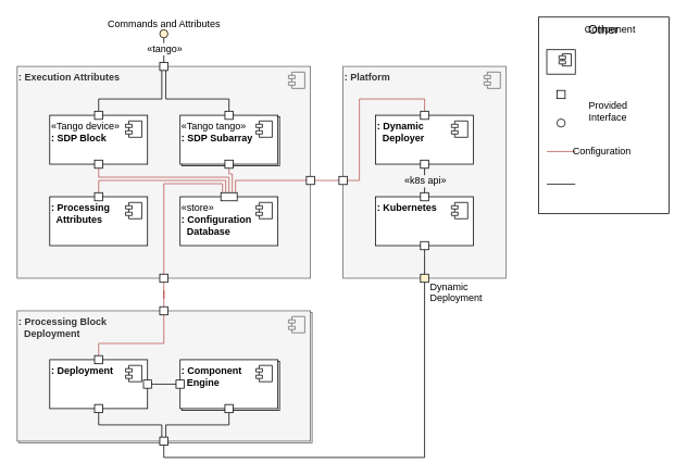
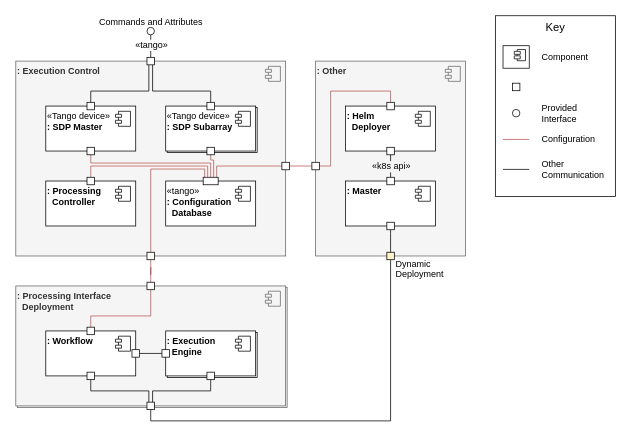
- <mxCell id="68" value="&lt;font style=&quot;font-size: 15px&quot;&gt;Other&lt;/font&gt;" style="rounded=0;whiteSpace=wrap;html=1;labelBackgroundColor=#FFFFFF;align=center;verticalAlign=top;fillColor=none;" parent="67" vertex="1"><mxGeometry width="160" height="241" as="geometry" /></mxCell>
+ <mxCell id="68" value="&lt;font style=&quot;font-size: 15px&quot;&gt;Key&lt;/font&gt;" style="rounded=0;whiteSpace=wrap;html=1;labelBackgroundColor=#FFFFFF;align=center;verticalAlign=top;fillColor=none;" parent="67" vertex="1"><mxGeometry width="160" height="241" as="geometry" /></mxCell>
- <mxCell id="74" value="Component" style="text;html=1;align=left;verticalAlign=middle;resizable=0;points=[];;autosize=1;" parent="67" vertex="1"><mxGeometry x="55" y="5" width="80" height="20" as="geometry" /></mxCell>
+ <mxCell id="74" value="Component" style="text;html=1;align=left;verticalAlign=middle;resizable=0;points=[];;autosize=1;" parent="67" vertex="1"><mxGeometry x="60" y="45" width="80" height="20" as="geometry" /></mxCell>
- <mxCell id="66" value="Commands and Attributes" style="ellipse;html=1;aspect=fixed;verticalAlign=bottom;spacingBottom=8;fillColor=#fff2cc;" parent="1" vertex="1"><mxGeometry x="195" y="36" width="10" height="10" as="geometry" /></mxCell>
+ <mxCell id="66" value="Commands and Attributes" style="ellipse;html=1;aspect=fixed;verticalAlign=bottom;spacingBottom=8;" parent="1" vertex="1"><mxGeometry x="195" y="36" width="10" height="10" as="geometry" /></mxCell>
- <mxCell id="6" value="&lt;b&gt;: Execution Attributes&lt;/b&gt;" style="html=1;align=left;verticalAlign=top;fillColor=#f5f5f5;strokeColor=#666666;fontColor=#333333;" parent="1" vertex="1"><mxGeometry x="20" y="81" width="360" height="260" as="geometry" /></mxCell>
+ <mxCell id="6" value="&lt;b&gt;: Execution Control&lt;/b&gt;" style="html=1;align=left;verticalAlign=top;fillColor=#f5f5f5;strokeColor=#666666;fontColor=#333333;" parent="1" vertex="1"><mxGeometry x="20" y="81" width="360" height="260" as="geometry" /></mxCell>
- <mxCell id="9" value="&lt;b&gt;: Platform&lt;/b&gt;" style="html=1;align=left;verticalAlign=top;fillColor=#f5f5f5;strokeColor=#666666;fontColor=#333333;" parent="1" vertex="1"><mxGeometry x="420" y="81" width="200" height="260" as="geometry" /></mxCell>
+ <mxCell id="9" value="&lt;b&gt;: Other&lt;/b&gt;" style="html=1;align=left;verticalAlign=top;fillColor=#f5f5f5;strokeColor=#666666;fontColor=#333333;" parent="1" vertex="1"><mxGeometry x="420" y="81" width="200" height="260" as="geometry" /></mxCell>
- <mxCell id="79" value="Provided&lt;br&gt;Interface" style="text;html=1;align=left;verticalAlign=middle;resizable=0;points=[];;autosize=1;" parent="67" vertex="1"><mxGeometry x="60" y="100" width="60" height="30" as="geometry" /></mxCell>
+ <mxCell id="79" value="Provided&lt;br&gt;Interface" style="text;html=1;align=left;verticalAlign=middle;resizable=0;points=[];;autosize=1;" parent="67" vertex="1"><mxGeometry x="60" y="115" width="60" height="30" as="geometry" /></mxCell>
- <mxCell id="13" value="«Tango device»&lt;br&gt;&lt;b&gt;: SDP Block&lt;/b&gt;" style="html=1;align=left;verticalAlign=top;" parent="1" vertex="1"><mxGeometry x="60" y="141" width="120" height="60" as="geometry" /></mxCell>
+ <mxCell id="13" value="«Tango device»&lt;br&gt;&lt;b&gt;: SDP Master&lt;/b&gt;" style="html=1;align=left;verticalAlign=top;" parent="1" vertex="1"><mxGeometry x="60" y="141" width="120" height="60" as="geometry" /></mxCell>
- <mxCell id="11" value="«Tango tango»&lt;br&gt;&lt;b&gt;: SDP&amp;nbsp;&lt;/b&gt;&lt;b&gt;Subarray&lt;/b&gt;" style="html=1;align=left;verticalAlign=top;" parent="1" vertex="1"><mxGeometry x="220" y="141" width="120" height="60" as="geometry" /></mxCell>
+ <mxCell id="11" value="«Tango device»&lt;br&gt;&lt;b&gt;: SDP&amp;nbsp;&lt;/b&gt;&lt;b&gt;Subarray&lt;/b&gt;" style="html=1;align=left;verticalAlign=top;" parent="1" vertex="1"><mxGeometry x="220" y="141" width="120" height="60" as="geometry" /></mxCell>
- <mxCell id="17" value="&lt;b&gt;: Dynamic&lt;br&gt;&amp;nbsp; Deployer&lt;br&gt;&lt;br&gt;&lt;/b&gt;" style="html=1;align=left;verticalAlign=top;" parent="1" vertex="1"><mxGeometry x="460" y="141" width="120" height="60" as="geometry" /></mxCell>
+ <mxCell id="17" value="&lt;b&gt;: Helm&lt;br&gt;&amp;nbsp; Deployer&lt;br&gt;&lt;br&gt;&lt;/b&gt;" style="html=1;align=left;verticalAlign=top;" parent="1" vertex="1"><mxGeometry x="460" y="141" width="120" height="60" as="geometry" /></mxCell>
- <mxCell id="75" value="Configuration" style="text;html=1;align=left;verticalAlign=middle;resizable=0;points=[];;autosize=1;" parent="67" vertex="1"><mxGeometry x="40" y="155" width="90" height="20" as="geometry" /></mxCell>
+ <mxCell id="75" value="Configuration" style="text;html=1;align=left;verticalAlign=middle;resizable=0;points=[];;autosize=1;" parent="67" vertex="1"><mxGeometry x="60" y="155" width="90" height="20" as="geometry" /></mxCell>
+ <mxCell id="76" value="Other&lt;br&gt;Communication" style="text;html=1;align=left;verticalAlign=middle;resizable=0;points=[];;autosize=1;" parent="67" vertex="1"><mxGeometry x="60" y="190" width="100" height="30" as="geometry" /></mxCell>
- <mxCell id="21" value="&lt;b&gt;: Kubernetes&lt;br&gt;&lt;/b&gt;" style="html=1;align=left;verticalAlign=top;" parent="1" vertex="1"><mxGeometry x="460" y="241" width="120" height="60" as="geometry" /></mxCell>
+ <mxCell id="21" value="&lt;b&gt;: Master&lt;br&gt;&lt;/b&gt;" style="html=1;align=left;verticalAlign=top;" parent="1" vertex="1"><mxGeometry x="460" y="241" width="120" height="60" as="geometry" /></mxCell>
- <mxCell id="19" value="&lt;b&gt;: Processing&lt;br&gt;&amp;nbsp; Attributes&lt;/b&gt;" style="html=1;align=left;verticalAlign=top;" parent="1" vertex="1"><mxGeometry x="60" y="241" width="120" height="60" as="geometry" /></mxCell>
+ <mxCell id="19" value="&lt;b&gt;: Processing&lt;br&gt;&amp;nbsp; Controller&lt;/b&gt;" style="html=1;align=left;verticalAlign=top;" parent="1" vertex="1"><mxGeometry x="60" y="241" width="120" height="60" as="geometry" /></mxCell>
- <mxCell id="15" value="«store»&lt;br&gt;&lt;b&gt;: Configuration&lt;br&gt;&amp;nbsp; Database&lt;/b&gt;" style="html=1;align=left;verticalAlign=top;" parent="1" vertex="1"><mxGeometry x="220" y="241" width="120" height="60" as="geometry" /></mxCell>
+ <mxCell id="15" value="«tango»&lt;br&gt;&lt;b&gt;: Configuration&lt;br&gt;&amp;nbsp; Database&lt;/b&gt;" style="html=1;align=left;verticalAlign=top;" parent="1" vertex="1"><mxGeometry x="220" y="241" width="120" height="60" as="geometry" /></mxCell>
- <mxCell id="3" value="&lt;b&gt;: Processing Block&lt;br&gt;&amp;nbsp; Deployment&lt;br&gt;&lt;br&gt;&lt;/b&gt;" style="html=1;align=left;verticalAlign=top;fillColor=#f5f5f5;strokeColor=#666666;fontColor=#333333;" parent="1" vertex="1"><mxGeometry x="20" y="381" width="360" height="160" as="geometry" /></mxCell>
+ <mxCell id="3" value="&lt;b&gt;: Processing Interface&lt;br&gt;&amp;nbsp; Deployment&lt;br&gt;&lt;br&gt;&lt;/b&gt;" style="html=1;align=left;verticalAlign=top;fillColor=#f5f5f5;strokeColor=#666666;fontColor=#333333;" parent="1" vertex="1"><mxGeometry x="20" y="381" width="360" height="160" as="geometry" /></mxCell>
- <mxCell id="23" value="&lt;b&gt;: Deployment&lt;/b&gt;" style="html=1;align=left;verticalAlign=top;" parent="1" vertex="1"><mxGeometry x="60" y="441" width="120" height="60" as="geometry" /></mxCell>
+ <mxCell id="23" value="&lt;b&gt;: Workflow&lt;/b&gt;" style="html=1;align=left;verticalAlign=top;" parent="1" vertex="1"><mxGeometry x="60" y="441" width="120" height="60" as="geometry" /></mxCell>
- <mxCell id="25" value="&lt;b&gt;: Component&lt;br&gt;&amp;nbsp; Engine&lt;br&gt;&lt;/b&gt;" style="html=1;align=left;verticalAlign=top;" parent="1" vertex="1"><mxGeometry x="220" y="441" width="120" height="60" as="geometry" /></mxCell>
+ <mxCell id="25" value="&lt;b&gt;: Execution&lt;br&gt;&amp;nbsp; Engine&lt;br&gt;&lt;/b&gt;" style="html=1;align=left;verticalAlign=top;" parent="1" vertex="1"><mxGeometry x="220" y="441" width="120" height="60" as="geometry" /></mxCell>
